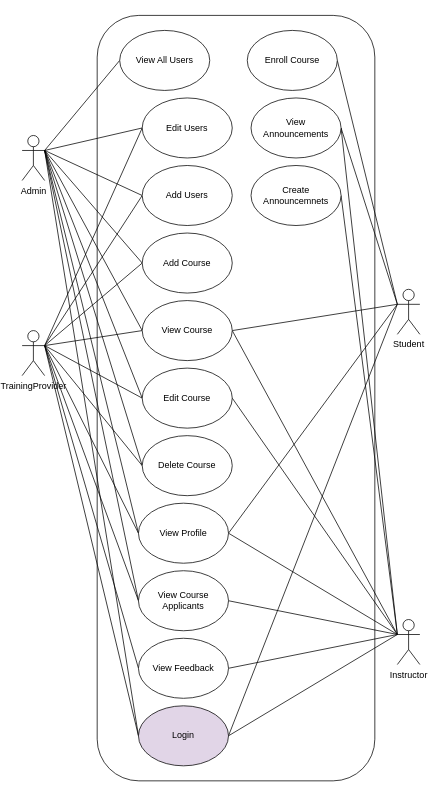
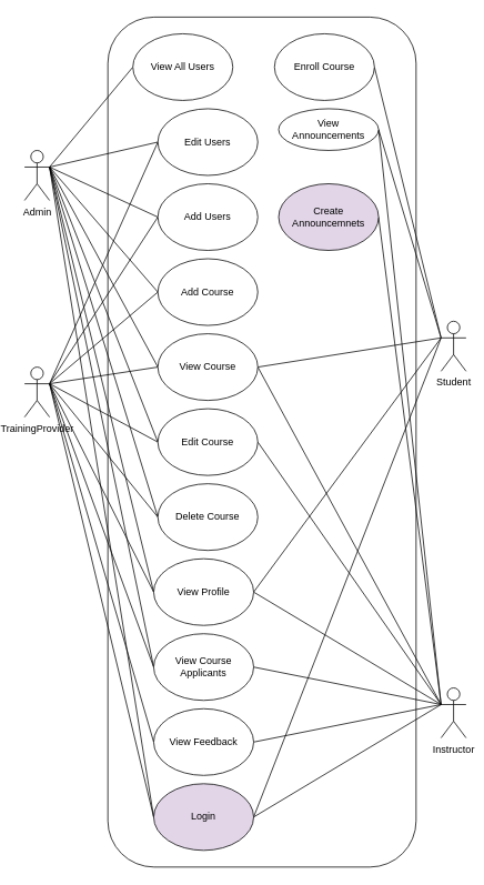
- <mxCell id="48" value="View&lt;br&gt;Announcements" style="ellipse;whiteSpace=wrap;html=1;" vertex="1" parent="1"><mxGeometry x="325" y="130" width="120" height="80" as="geometry" /></mxCell>
+ <mxCell id="48" value="View&lt;br&gt;Announcements" style="ellipse;whiteSpace=wrap;html=1;" vertex="1" parent="1"><mxGeometry x="325" y="130" width="120" height="50" as="geometry" /></mxCell>
- <mxCell id="42" value="Create Announcemnets" style="ellipse;whiteSpace=wrap;html=1;" vertex="1" parent="1"><mxGeometry x="325" y="220" width="120" height="80" as="geometry" /></mxCell>
+ <mxCell id="42" value="Create Announcemnets" style="ellipse;whiteSpace=wrap;html=1;fillColor=#e1d5e7;" vertex="1" parent="1"><mxGeometry x="325" y="220" width="120" height="80" as="geometry" /></mxCell>
